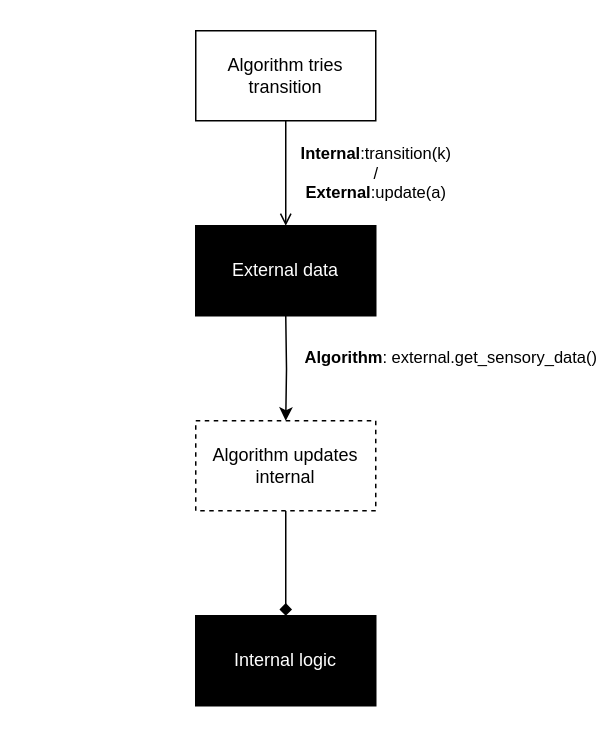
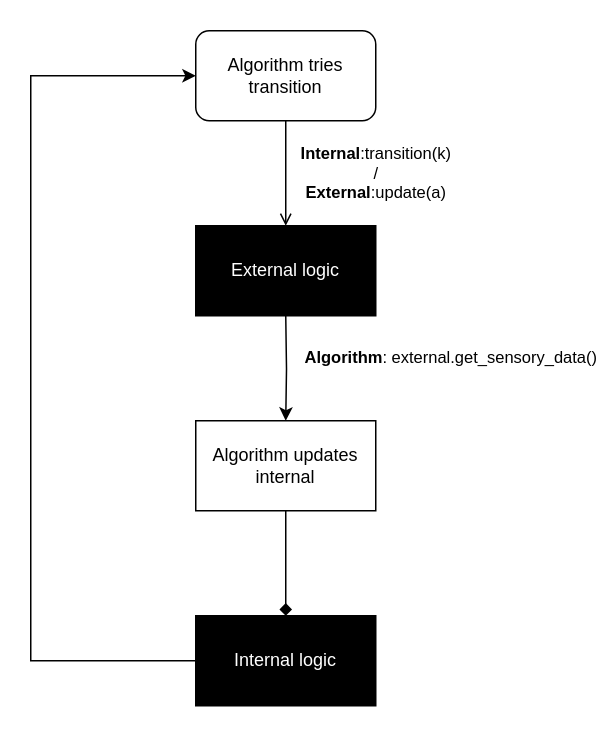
- <mxCell id="3" value="Algorithm tries transition" style="rounded=0;whiteSpace=wrap;html=1;" parent="1" vertex="1"><mxGeometry x="130" y="20" width="120" height="60" as="geometry" /></mxCell>
+ <mxCell id="3" value="Algorithm tries transition" style="whiteSpace=wrap;html=1;rounded=1;" parent="1" vertex="1"><mxGeometry x="130" y="20" width="120" height="60" as="geometry" /></mxCell>
- <mxCell id="7" value="&lt;font color=&quot;#ffffff&quot;&gt;External data&lt;/font&gt;" style="rounded=0;whiteSpace=wrap;html=1;fillColor=#000000;" parent="1" vertex="1"><mxGeometry x="130" y="150" width="120" height="60" as="geometry" /></mxCell>
+ <mxCell id="7" value="&lt;font color=&quot;#ffffff&quot;&gt;External logic&lt;/font&gt;" style="rounded=0;whiteSpace=wrap;html=1;fillColor=#000000;" parent="1" vertex="1"><mxGeometry x="130" y="150" width="120" height="60" as="geometry" /></mxCell>
+ <mxCell id="8" style="edgeStyle=orthogonalEdgeStyle;rounded=0;orthogonalLoop=1;jettySize=auto;html=1;entryX=0;entryY=0.5;entryDx=0;entryDy=0;fontColor=#FFFFFF;" parent="1" source="9" target="3" edge="1"><mxGeometry relative="1" as="geometry"><Array as="points"><mxPoint x="20" y="440" /><mxPoint x="20" y="50" /></Array></mxGeometry></mxCell>
- <mxCell id="6" value="Algorithm updates internal" style="whiteSpace=wrap;html=1;rounded=0;dashed=1;" parent="1" vertex="1"><mxGeometry x="130" y="280" width="120" height="60" as="geometry" /></mxCell>
+ <mxCell id="6" value="Algorithm updates internal" style="whiteSpace=wrap;html=1;rounded=0;" parent="1" vertex="1"><mxGeometry x="130" y="280" width="120" height="60" as="geometry" /></mxCell>
